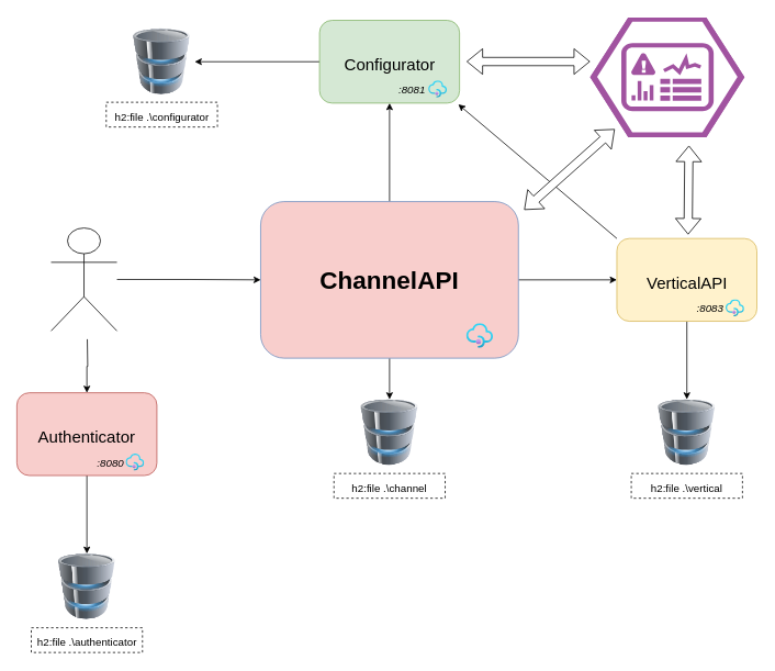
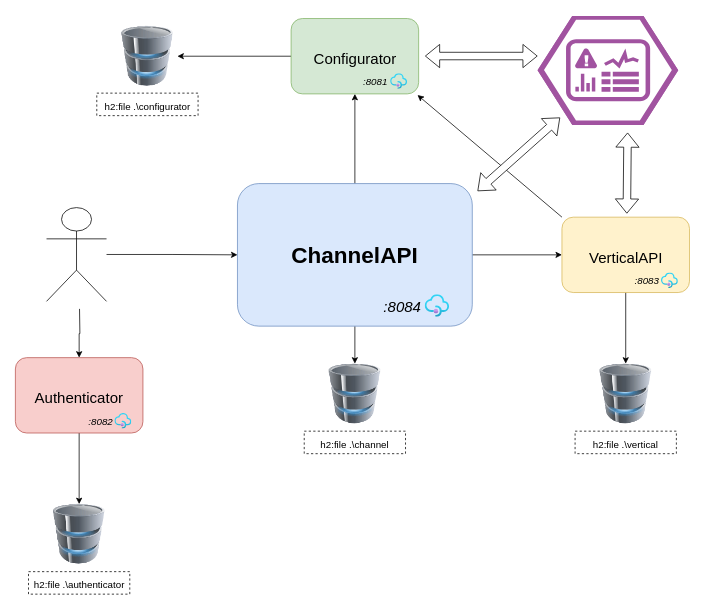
- <mxCell id="6" value="&lt;font style=&quot;font-size: 30px;&quot;&gt;&lt;b&gt;ChannelAPI&lt;/b&gt;&lt;/font&gt;" style="rounded=1;whiteSpace=wrap;html=1;fillColor=#f8cecc;strokeColor=#6c8ebf;" parent="1" vertex="1"><mxGeometry x="316" y="244" width="313" height="190" as="geometry" /></mxCell>
+ <mxCell id="6" value="&lt;font style=&quot;font-size: 30px;&quot;&gt;&lt;b&gt;ChannelAPI&lt;/b&gt;&lt;/font&gt;" style="rounded=1;whiteSpace=wrap;html=1;fillColor=#dae8fc;strokeColor=#6c8ebf;" parent="1" vertex="1"><mxGeometry x="316" y="244" width="313" height="190" as="geometry" /></mxCell>
+ <mxCell id="24" value="&lt;font style=&quot;font-size: 20px;&quot;&gt;:8084&lt;/font&gt;" style="text;html=1;strokeColor=none;fillColor=none;align=center;verticalAlign=middle;whiteSpace=wrap;rounded=0;dashed=1;fontSize=13;fontStyle=2" parent="1" vertex="1"><mxGeometry x="506" y="392" width="60" height="30" as="geometry" /></mxCell>
- <mxCell id="34" value=":8080" style="text;html=1;strokeColor=none;fillColor=none;align=center;verticalAlign=middle;whiteSpace=wrap;rounded=0;dashed=1;fontSize=13;fontStyle=2" parent="1" vertex="1"><mxGeometry x="103.5" y="546.45" width="60" height="30" as="geometry" /></mxCell>
+ <mxCell id="34" value=":8082" style="text;html=1;strokeColor=none;fillColor=none;align=center;verticalAlign=middle;whiteSpace=wrap;rounded=0;dashed=1;fontSize=13;fontStyle=2" parent="1" vertex="1"><mxGeometry x="103.5" y="546.45" width="60" height="30" as="geometry" /></mxCell>
